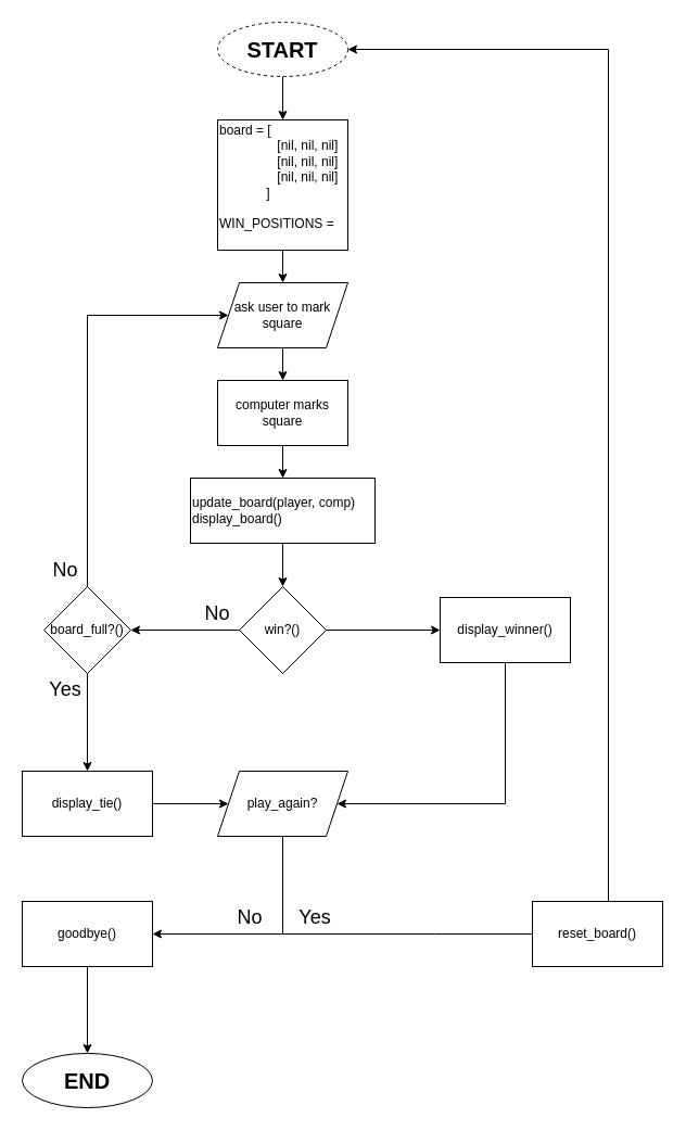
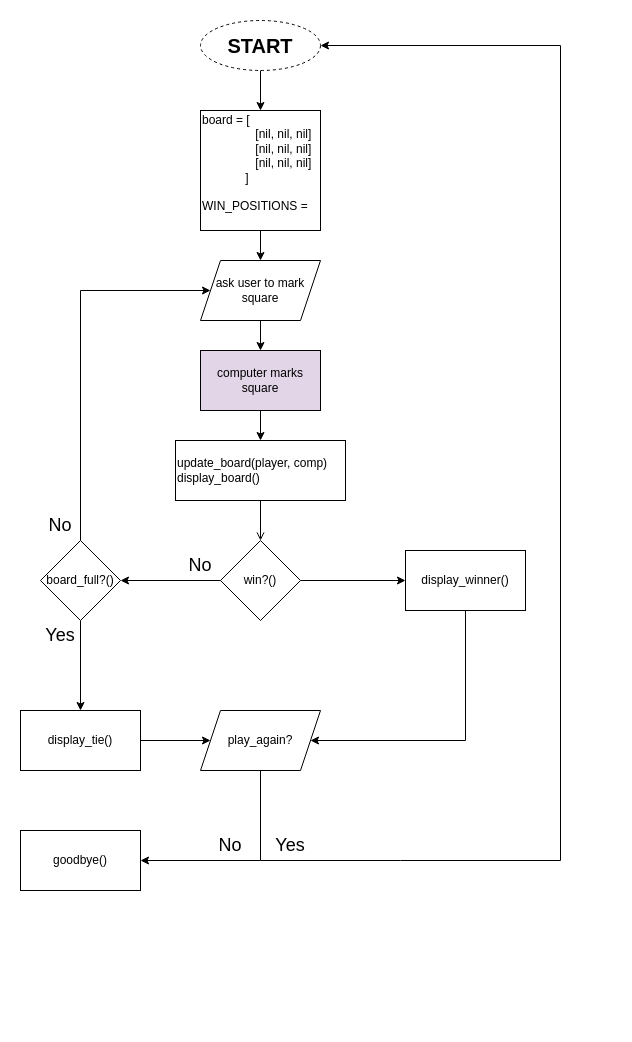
- <mxCell id="8" value="computer marks square" style="whiteSpace=wrap;html=1;" vertex="1" parent="1"><mxGeometry x="200" y="350" width="120" height="60" as="geometry" /></mxCell>
+ <mxCell id="8" value="computer marks square" style="whiteSpace=wrap;html=1;fillColor=#e1d5e7;" vertex="1" parent="1"><mxGeometry x="200" y="350" width="120" height="60" as="geometry" /></mxCell>
- <mxCell id="9" value="" style="edgeStyle=orthogonalEdgeStyle;rounded=0;orthogonalLoop=1;jettySize=auto;html=1;" edge="1" parent="1" source="10" target="13"><mxGeometry relative="1" as="geometry" /></mxCell>
+ <mxCell id="9" value="" style="edgeStyle=orthogonalEdgeStyle;rounded=0;orthogonalLoop=1;jettySize=auto;html=1;endArrow=open;" edge="1" parent="1" source="10" target="13"><mxGeometry relative="1" as="geometry" /></mxCell>
- <mxCell id="35" value="reset_board()" style="rounded=0;whiteSpace=wrap;html=1;" vertex="1" parent="1"><mxGeometry x="490" y="830" width="120" height="60" as="geometry" /></mxCell>
- <mxCell id="26" style="edgeStyle=orthogonalEdgeStyle;rounded=0;orthogonalLoop=1;jettySize=auto;html=1;entryX=0.5;entryY=0;entryDx=0;entryDy=0;" edge="1" parent="1" source="27" target="25"><mxGeometry relative="1" as="geometry" /></mxCell>
- <mxCell id="25" value="&lt;font style=&quot;font-size: 20px;&quot;&gt;&lt;b&gt;END&lt;/b&gt;&lt;/font&gt;" style="ellipse;whiteSpace=wrap;html=1;" vertex="1" parent="1"><mxGeometry x="20" y="970" width="120" height="50" as="geometry" /></mxCell>
